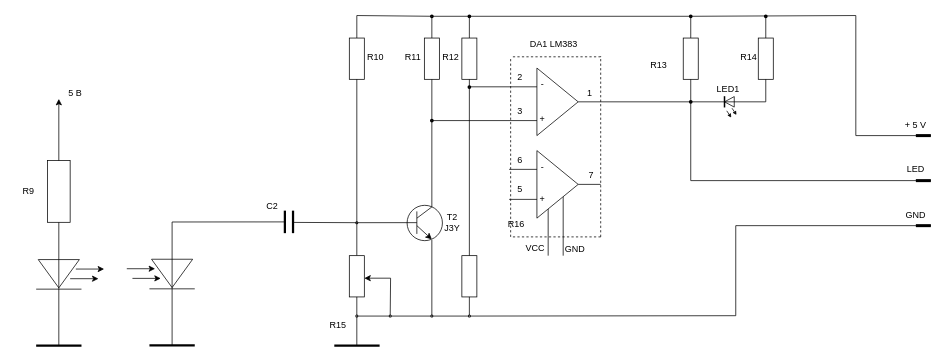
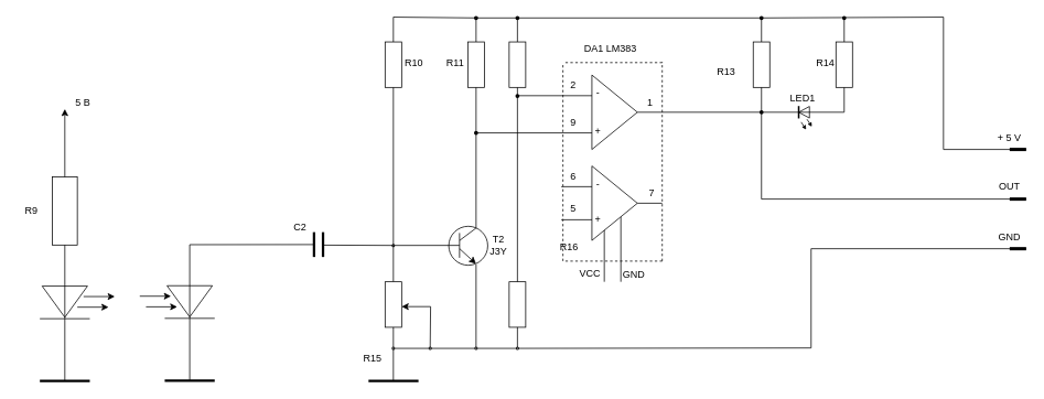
- <mxCell id="74" value="R12" style="text;html=1;strokeColor=none;fillColor=none;align=center;verticalAlign=middle;whiteSpace=wrap;rounded=0;" parent="1" vertex="1"><mxGeometry x="588.22" y="62.59" width="25" height="27.41" as="geometry" /></mxCell>
- <mxCell id="82" value="3" style="text;html=1;strokeColor=none;fillColor=none;align=center;verticalAlign=middle;whiteSpace=wrap;rounded=0;" parent="1" vertex="1"><mxGeometry x="685" y="140" width="15" height="16" as="geometry" /></mxCell>
+ <mxCell id="82" value="9" style="text;html=1;strokeColor=none;fillColor=none;align=center;verticalAlign=middle;whiteSpace=wrap;rounded=0;" parent="1" vertex="1"><mxGeometry x="685" y="140" width="15" height="16" as="geometry" /></mxCell>
- <mxCell id="102" value="LED" style="text;html=1;strokeColor=none;fillColor=none;align=center;verticalAlign=middle;whiteSpace=wrap;rounded=0;" parent="1" vertex="1"><mxGeometry x="1200" y="215" width="40" height="20" as="geometry" /></mxCell>
+ <mxCell id="102" value="OUT" style="text;html=1;strokeColor=none;fillColor=none;align=center;verticalAlign=middle;whiteSpace=wrap;rounded=0;" parent="1" vertex="1"><mxGeometry x="1200" y="215" width="40" height="20" as="geometry" /></mxCell>
